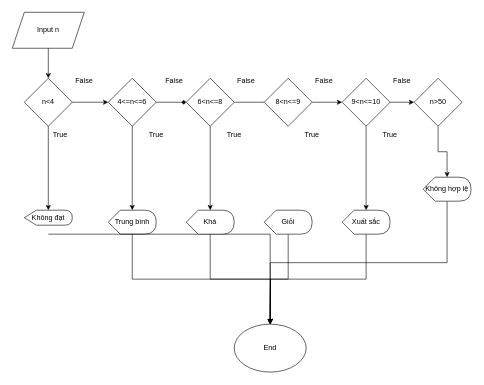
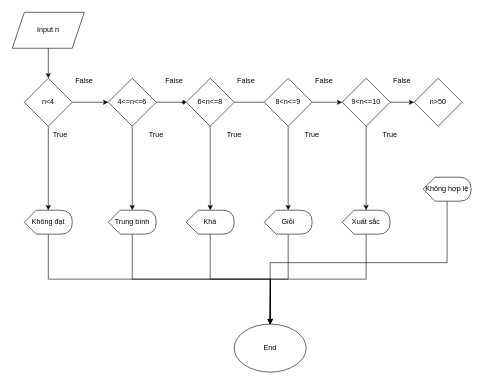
- <mxCell id="35" style="edgeStyle=orthogonalEdgeStyle;rounded=0;orthogonalLoop=1;jettySize=auto;html=1;exitX=0.5;exitY=1;exitDx=0;exitDy=0;entryX=0;entryY=0;entryDx=40;entryDy=0;entryPerimeter=0;" edge="1" parent="1" source="21" target="29"><mxGeometry relative="1" as="geometry" /></mxCell>
+ <mxCell id="33" style="edgeStyle=orthogonalEdgeStyle;rounded=0;orthogonalLoop=1;jettySize=auto;html=1;exitX=0.5;exitY=1;exitDx=0;exitDy=0;entryX=0;entryY=0;entryDx=40;entryDy=0;entryPerimeter=0;" edge="1" parent="1" source="18" target="25"><mxGeometry relative="1" as="geometry" /></mxCell>
- <mxCell id="8" value="Không đạt" style="shape=display;whiteSpace=wrap;html=1;" vertex="1" parent="1"><mxGeometry x="40" y="350" width="80" height="25" as="geometry" /></mxCell>
+ <mxCell id="8" value="Không đạt" style="shape=display;whiteSpace=wrap;html=1;" vertex="1" parent="1"><mxGeometry x="40" y="350" width="80" height="40" as="geometry" /></mxCell>
